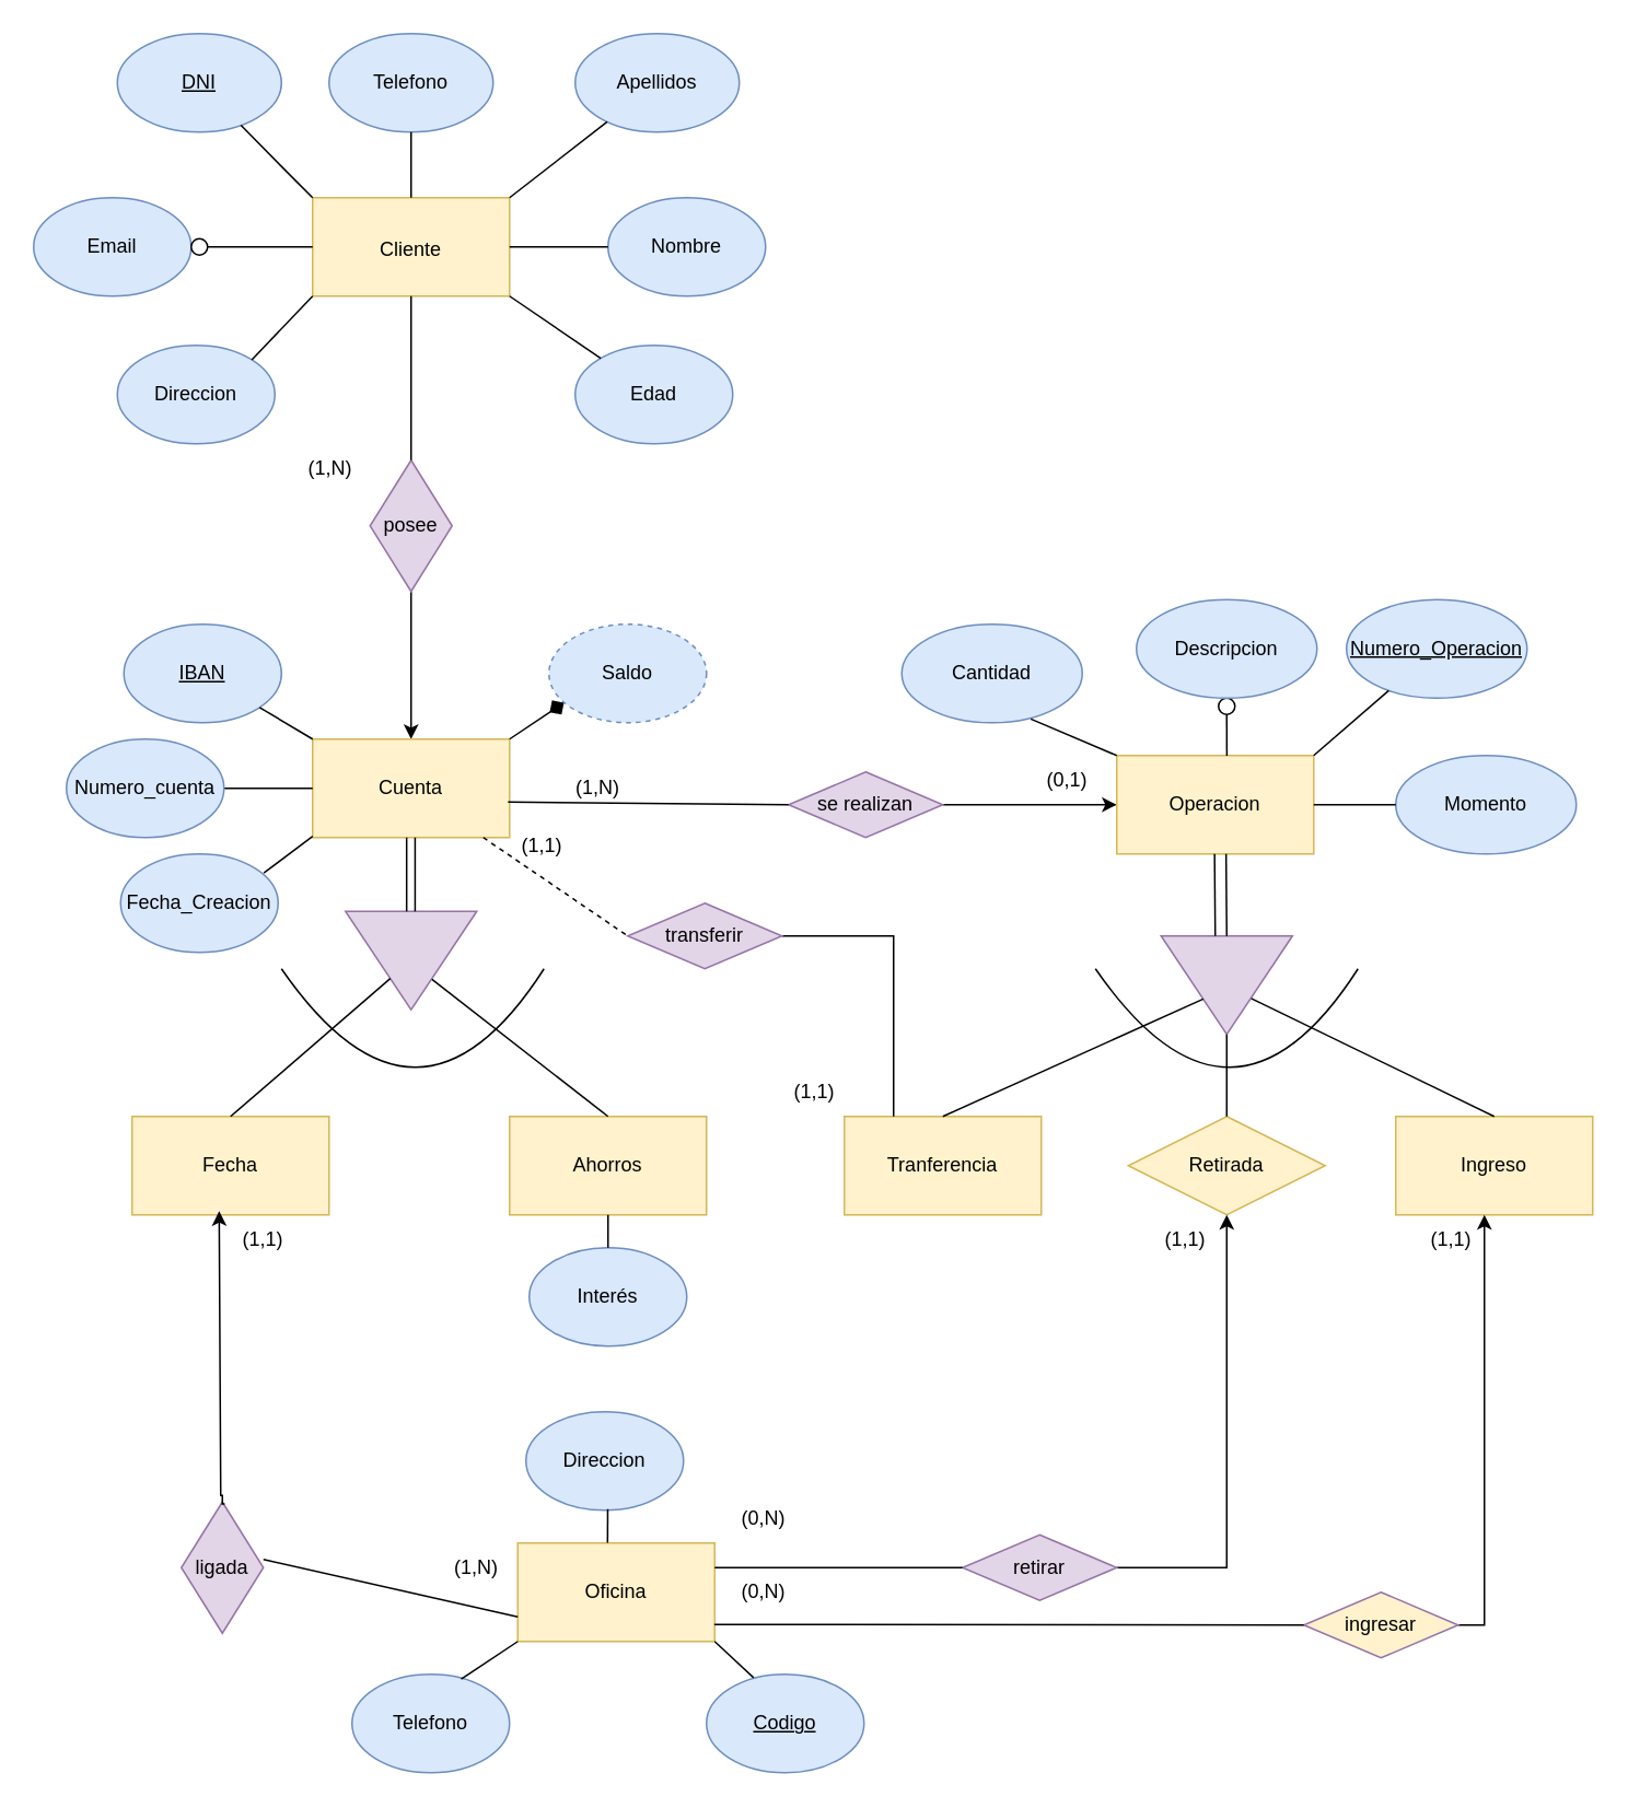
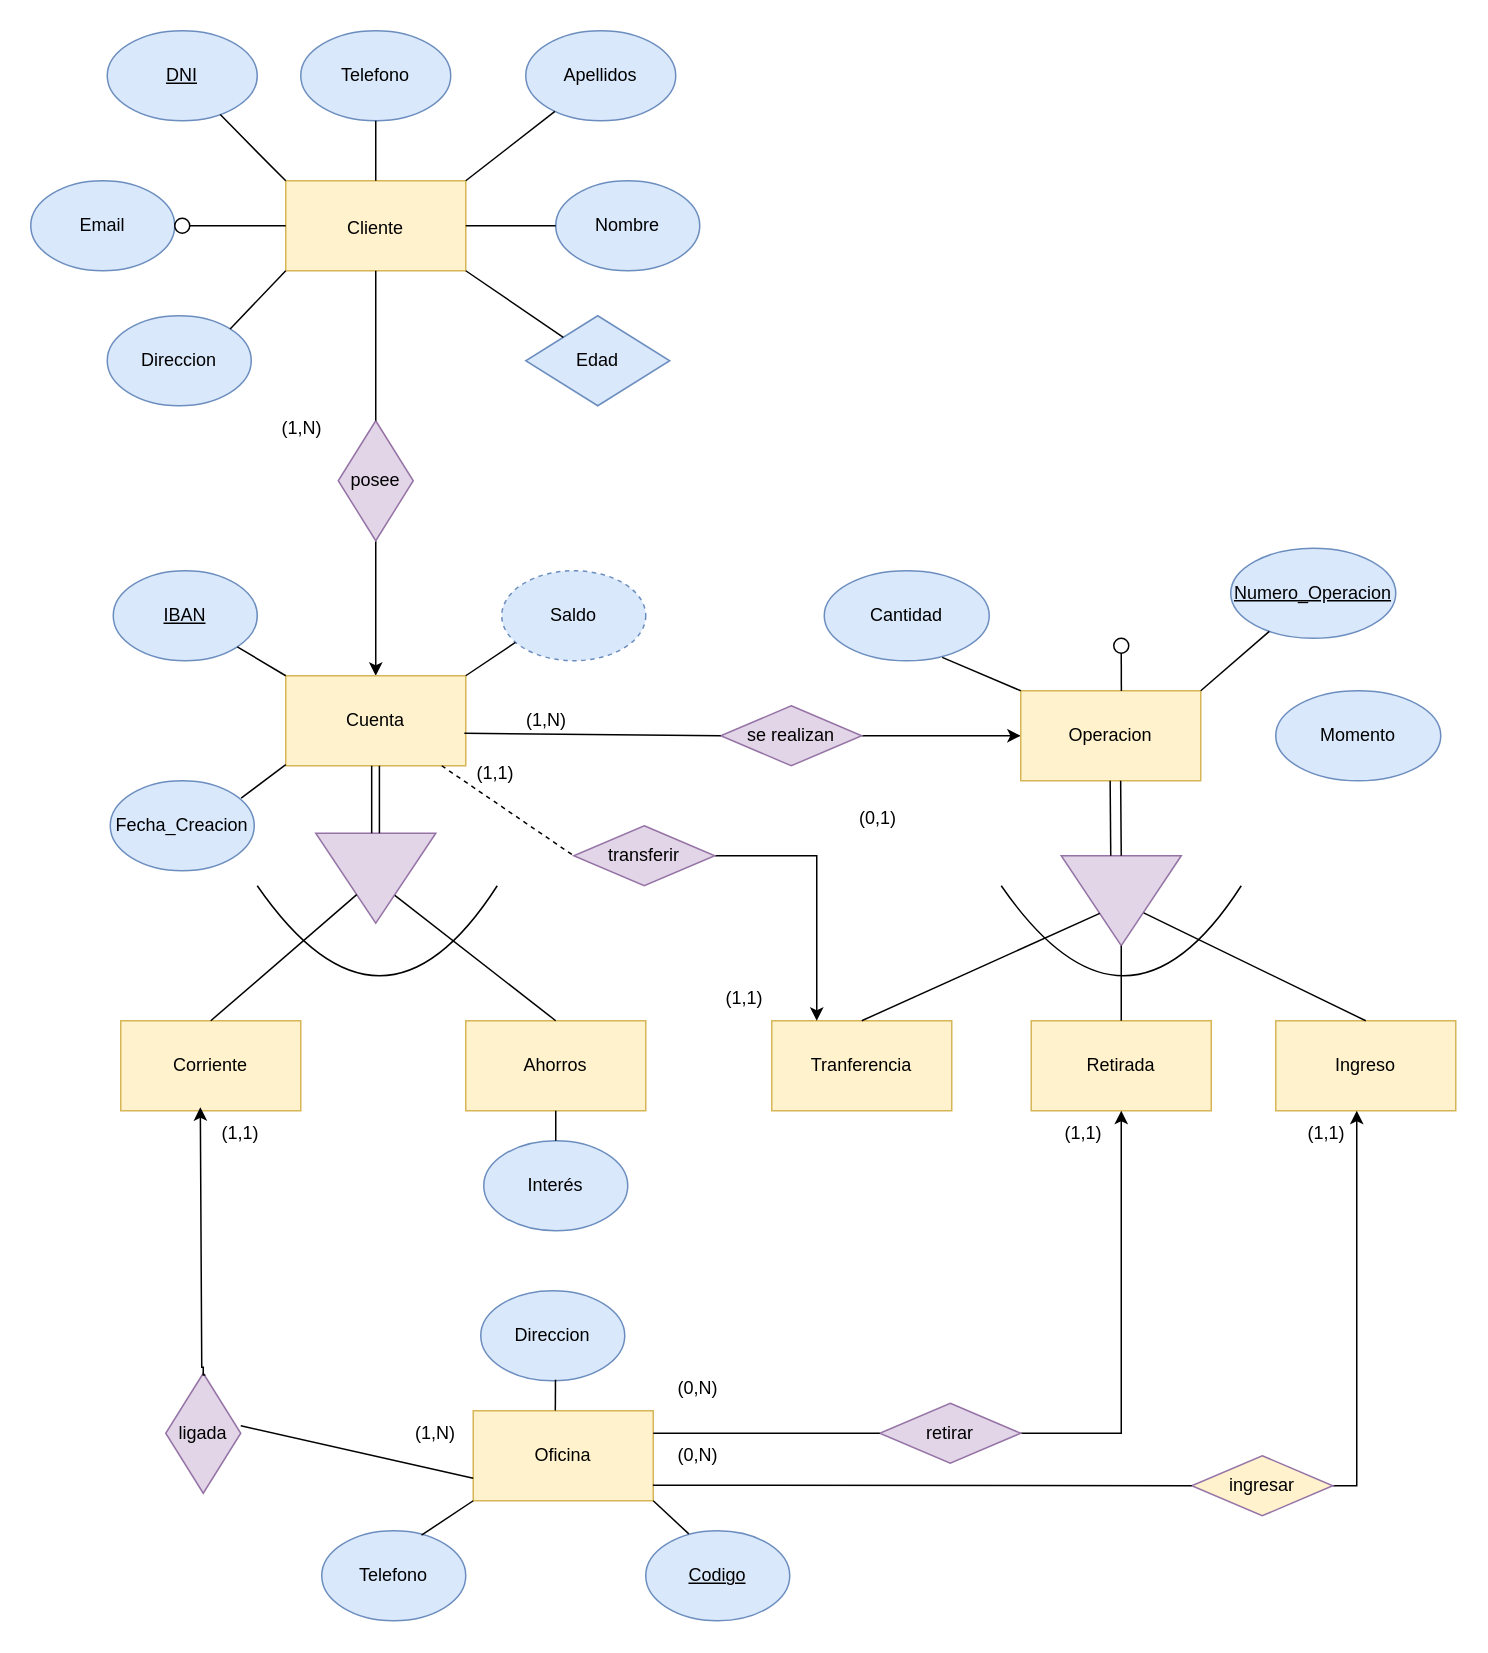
- <mxCell id="6" value="Edad" style="ellipse;whiteSpace=wrap;html=1;fillColor=#dae8fc;strokeColor=#6c8ebf;" vertex="1" parent="1"><mxGeometry x="350" y="210" width="96" height="60" as="geometry" /></mxCell>
+ <mxCell id="6" value="Edad" style="rhombus;whiteSpace=wrap;html=1;fillColor=#dae8fc;strokeColor=#6c8ebf;" vertex="1" parent="1"><mxGeometry x="350" y="210" width="96" height="60" as="geometry" /></mxCell>
- <mxCell id="66" value="Descripcion" style="ellipse;whiteSpace=wrap;html=1;fillColor=#dae8fc;strokeColor=#6c8ebf;" vertex="1" parent="1"><mxGeometry x="692" y="365" width="110" height="60" as="geometry" /></mxCell>
- <mxCell id="28" value="" style="endArrow=diamond;html=1;rounded=0;fontSize=12;curved=1;startSize=8;endSize=8;entryX=0.095;entryY=0.797;entryDx=0;entryDy=0;exitX=1;exitY=0;exitDx=0;exitDy=0;entryPerimeter=0;" edge="1" parent="1" source="22" target="25"><mxGeometry width="50" height="50" relative="1" as="geometry"><mxPoint x="307" y="460" as="sourcePoint" /><mxPoint x="324" y="411" as="targetPoint" /></mxGeometry></mxCell>
+ <mxCell id="28" value="" style="endArrow=none;html=1;rounded=0;fontSize=12;curved=1;startSize=8;endSize=8;entryX=0.095;entryY=0.797;entryDx=0;entryDy=0;exitX=1;exitY=0;exitDx=0;exitDy=0;entryPerimeter=0;" edge="1" parent="1" source="22" target="25"><mxGeometry width="50" height="50" relative="1" as="geometry"><mxPoint x="307" y="460" as="sourcePoint" /><mxPoint x="324" y="411" as="targetPoint" /></mxGeometry></mxCell>
- <mxCell id="41" value="(0,1)" style="text;html=1;strokeColor=none;fillColor=none;align=center;verticalAlign=middle;whiteSpace=wrap;rounded=0;" vertex="1" parent="1"><mxGeometry x="620" y="460" width="60" height="30" as="geometry" /></mxCell>
+ <mxCell id="41" value="(0,1)" style="text;html=1;strokeColor=none;fillColor=none;align=center;verticalAlign=middle;whiteSpace=wrap;rounded=0;" vertex="1" parent="1"><mxGeometry x="555" y="530" width="60" height="30" as="geometry" /></mxCell>
- <mxCell id="44" value="Numero_cuenta" style="ellipse;whiteSpace=wrap;html=1;fillColor=#dae8fc;strokeColor=#6c8ebf;" vertex="1" parent="1"><mxGeometry x="40" y="450" width="96" height="60" as="geometry" /></mxCell>
- <mxCell id="43" value="" style="endArrow=none;html=1;rounded=0;fontSize=12;curved=1;startSize=8;endSize=8;entryX=0;entryY=0.5;entryDx=0;entryDy=0;exitX=1;exitY=0.5;exitDx=0;exitDy=0;" edge="1" parent="1" source="44" target="22"><mxGeometry width="50" height="50" relative="1" as="geometry"><mxPoint x="334" y="530" as="sourcePoint" /><mxPoint x="338" y="495" as="targetPoint" /></mxGeometry></mxCell>
- <mxCell id="73" value="" style="endArrow=none;html=1;rounded=0;fontSize=12;curved=1;startSize=8;endSize=8;exitX=1;exitY=0.5;exitDx=0;exitDy=0;entryX=0;entryY=0.5;entryDx=0;entryDy=0;" edge="1" parent="1" source="38" target="61"><mxGeometry width="50" height="50" relative="1" as="geometry"><mxPoint x="750" y="610" as="sourcePoint" /><mxPoint x="800" y="560" as="targetPoint" /></mxGeometry></mxCell>
- <mxCell id="68" value="" style="edgeStyle=orthogonalEdgeStyle;rounded=0;orthogonalLoop=1;jettySize=auto;html=1;entryX=0.25;entryY=0;entryDx=0;entryDy=0;endArrow=none;" edge="1" parent="1" source="69" target="54"><mxGeometry relative="1" as="geometry"><mxPoint x="543" y="570" as="targetPoint" /></mxGeometry></mxCell>
+ <mxCell id="68" value="" style="edgeStyle=orthogonalEdgeStyle;rounded=0;orthogonalLoop=1;jettySize=auto;html=1;entryX=0.25;entryY=0;entryDx=0;entryDy=0;" edge="1" parent="1" source="69" target="54"><mxGeometry relative="1" as="geometry"><mxPoint x="543" y="570" as="targetPoint" /></mxGeometry></mxCell>
- <mxCell id="33" value="Fecha" style="rounded=0;whiteSpace=wrap;html=1;fillColor=#fff2cc;strokeColor=#d6b656;" vertex="1" parent="1"><mxGeometry x="80" y="680" width="120" height="60" as="geometry" /></mxCell>
+ <mxCell id="33" value="Corriente" style="rounded=0;whiteSpace=wrap;html=1;fillColor=#fff2cc;strokeColor=#d6b656;" vertex="1" parent="1"><mxGeometry x="80" y="680" width="120" height="60" as="geometry" /></mxCell>
- <mxCell id="56" value="Retirada" style="rhombus;whiteSpace=wrap;html=1;fillColor=#fff2cc;strokeColor=#d6b656;" vertex="1" parent="1"><mxGeometry x="687" y="680" width="120" height="60" as="geometry" /></mxCell>
+ <mxCell id="56" value="Retirada" style="rounded=0;whiteSpace=wrap;html=1;fillColor=#fff2cc;strokeColor=#d6b656;" vertex="1" parent="1"><mxGeometry x="687" y="680" width="120" height="60" as="geometry" /></mxCell>
